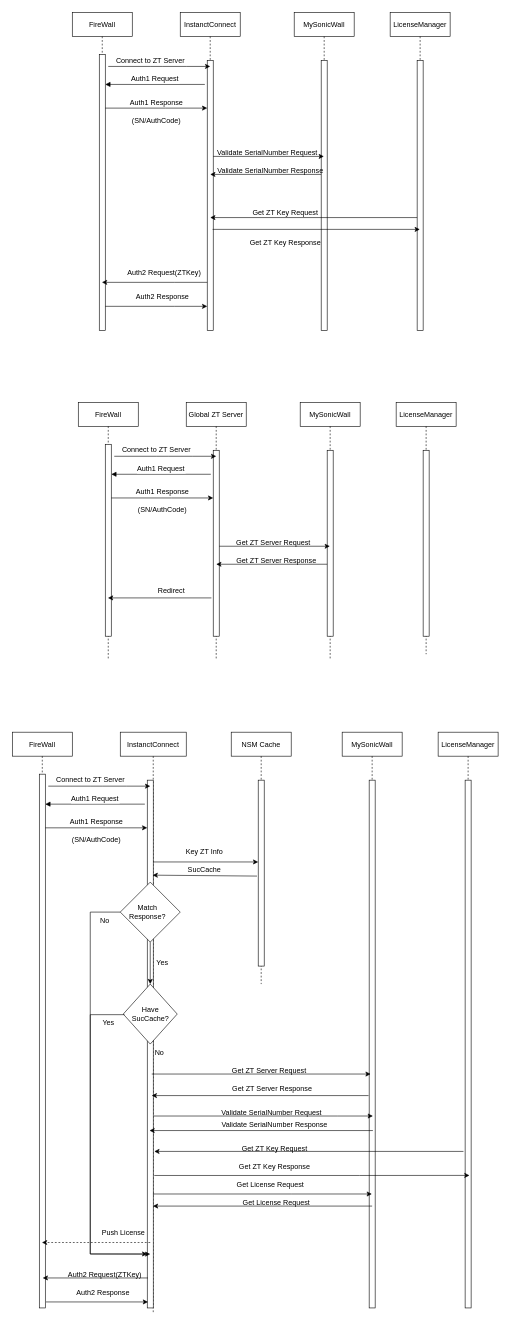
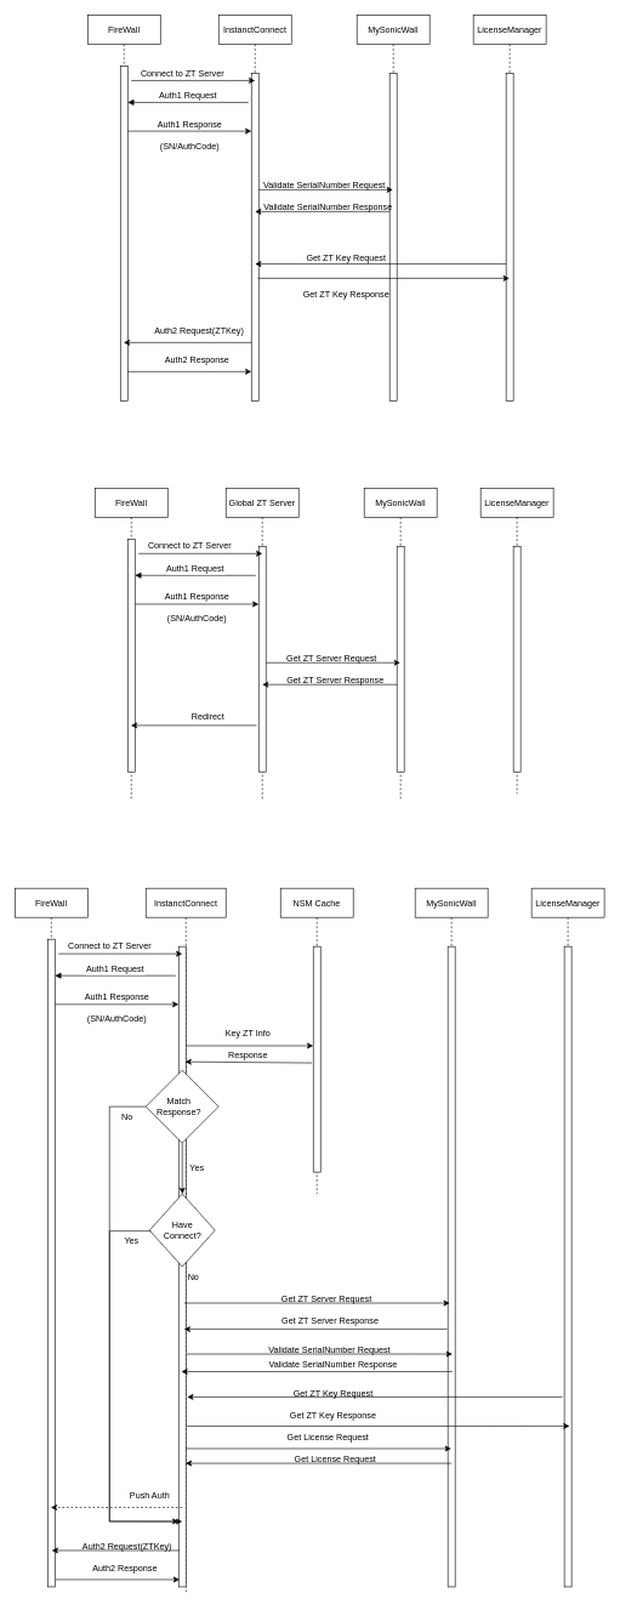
- <mxCell id="98" value="SucCache" style="text;html=1;align=center;verticalAlign=middle;resizable=0;points=[];autosize=1;strokeColor=none;fillColor=none;fontSize=12;" vertex="1" parent="1"><mxGeometry x="300" y="1435" width="80" height="30" as="geometry" /></mxCell>
+ <mxCell id="98" value="Response" style="text;html=1;align=center;verticalAlign=middle;resizable=0;points=[];autosize=1;strokeColor=none;fillColor=none;fontSize=12;" vertex="1" parent="1"><mxGeometry x="300" y="1435" width="80" height="30" as="geometry" /></mxCell>
- <mxCell id="57" value="Have &lt;br&gt;SucCache?" style="text;html=1;align=center;verticalAlign=middle;resizable=0;points=[];autosize=1;strokeColor=none;fillColor=none;fontSize=12;" vertex="1" parent="51"><mxGeometry x="5" y="450" width="90" height="40" as="geometry" /></mxCell>
+ <mxCell id="57" value="Have &lt;br&gt;Connect?" style="text;html=1;align=center;verticalAlign=middle;resizable=0;points=[];autosize=1;strokeColor=none;fillColor=none;fontSize=12;" vertex="1" parent="51"><mxGeometry x="5" y="450" width="90" height="40" as="geometry" /></mxCell>
- <mxCell id="63" value="Push License" style="text;html=1;align=center;verticalAlign=middle;resizable=0;points=[];autosize=1;strokeColor=none;fillColor=none;fontSize=12;" vertex="1" parent="51"><mxGeometry x="-45" y="820" width="100" height="30" as="geometry" /></mxCell>
+ <mxCell id="63" value="Push Auth" style="text;html=1;align=center;verticalAlign=middle;resizable=0;points=[];autosize=1;strokeColor=none;fillColor=none;fontSize=12;" vertex="1" parent="51"><mxGeometry x="-45" y="820" width="100" height="30" as="geometry" /></mxCell>
